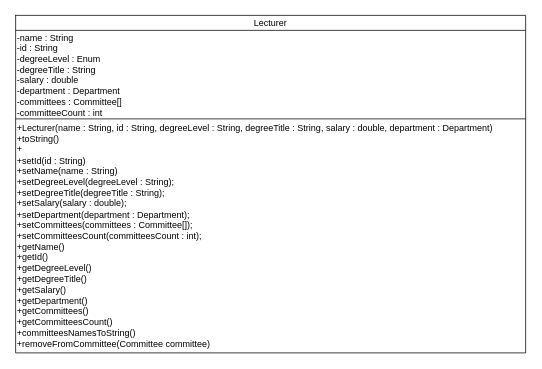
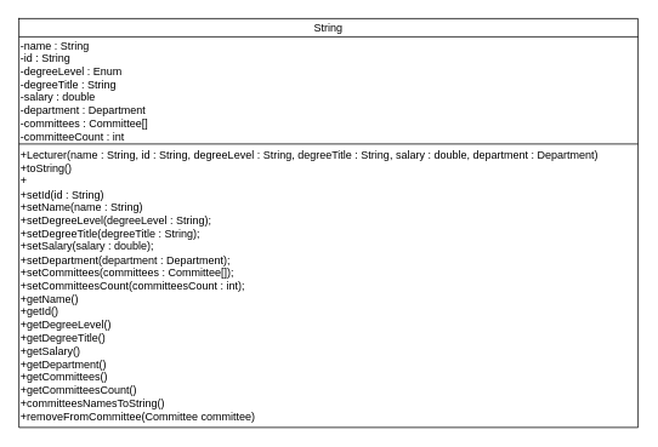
- <mxCell id="4" value="Lecturer" style="shape=partialRectangle;html=1;whiteSpace=wrap;connectable=0;strokeColor=inherit;overflow=hidden;fillColor=none;top=0;left=0;bottom=0;right=0;pointerEvents=1;" vertex="1" parent="3"><mxGeometry width="680" height="20" as="geometry"><mxRectangle width="680" height="20" as="alternateBounds" /></mxGeometry></mxCell>
+ <mxCell id="4" value="String" style="shape=partialRectangle;html=1;whiteSpace=wrap;connectable=0;strokeColor=inherit;overflow=hidden;fillColor=none;top=0;left=0;bottom=0;right=0;pointerEvents=1;" vertex="1" parent="3"><mxGeometry width="680" height="20" as="geometry"><mxRectangle width="680" height="20" as="alternateBounds" /></mxGeometry></mxCell>
